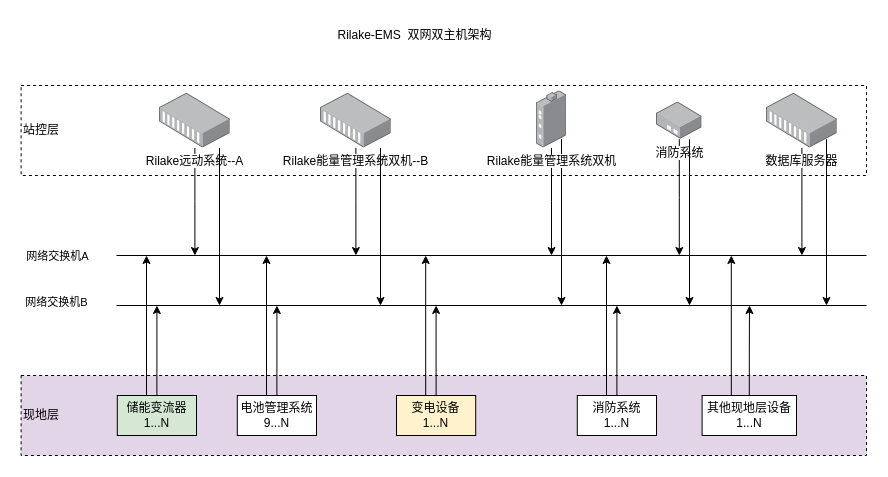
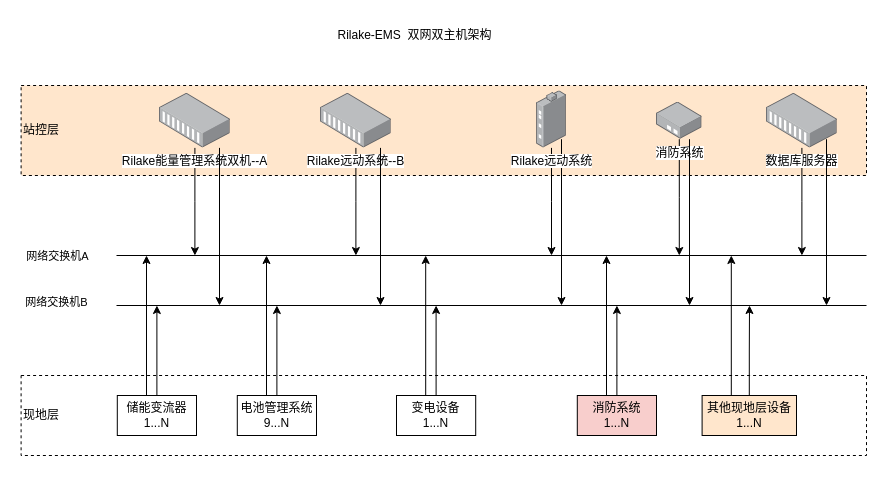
- <mxCell id="3" value="站控层" style="rounded=0;whiteSpace=wrap;html=1;align=left;dashed=1;" vertex="1" parent="1"><mxGeometry x="20.6" y="85" width="845.4" height="90" as="geometry" /></mxCell>
+ <mxCell id="3" value="站控层" style="rounded=0;whiteSpace=wrap;html=1;align=left;dashed=1;fillColor=#ffe6cc;" vertex="1" parent="1"><mxGeometry x="20.6" y="85" width="845.4" height="90" as="geometry" /></mxCell>
- <mxCell id="7" value="Rilake远动系统--A" style="image;points=[];aspect=fixed;html=1;align=center;shadow=0;dashed=0;image=img/lib/allied_telesis/media_converters/Media_Converter_Modular.svg;" vertex="1" parent="1"><mxGeometry x="159" y="92.8" width="70.8" height="54.6" as="geometry" /></mxCell>
+ <mxCell id="7" value="Rilake能量管理系统双机--A" style="image;points=[];aspect=fixed;html=1;align=center;shadow=0;dashed=0;image=img/lib/allied_telesis/media_converters/Media_Converter_Modular.svg;" vertex="1" parent="1"><mxGeometry x="159" y="92.8" width="70.8" height="54.6" as="geometry" /></mxCell>
- <mxCell id="12" value="Rilake能量管理系统双机--B" style="image;points=[];aspect=fixed;html=1;align=center;shadow=0;dashed=0;image=img/lib/allied_telesis/media_converters/Media_Converter_Modular.svg;" vertex="1" parent="1"><mxGeometry x="320" y="92.8" width="70.8" height="54.6" as="geometry" /></mxCell>
+ <mxCell id="12" value="Rilake远动系统--B" style="image;points=[];aspect=fixed;html=1;align=center;shadow=0;dashed=0;image=img/lib/allied_telesis/media_converters/Media_Converter_Modular.svg;" vertex="1" parent="1"><mxGeometry x="320" y="92.8" width="70.8" height="54.6" as="geometry" /></mxCell>
- <mxCell id="20" value="Rilake能量管理系统双机" style="image;points=[];aspect=fixed;html=1;align=center;shadow=0;dashed=0;image=img/lib/allied_telesis/media_converters/Industrial_Media_Converter.svg;" vertex="1" parent="1"><mxGeometry x="536" y="90.4" width="30" height="57" as="geometry" /></mxCell>
+ <mxCell id="20" value="Rilake远动系统" style="image;points=[];aspect=fixed;html=1;align=center;shadow=0;dashed=0;image=img/lib/allied_telesis/media_converters/Industrial_Media_Converter.svg;" vertex="1" parent="1"><mxGeometry x="536" y="90.4" width="30" height="57" as="geometry" /></mxCell>
- <mxCell id="2" value="现地层" style="rounded=0;whiteSpace=wrap;html=1;align=left;dashed=1;fillColor=#e1d5e7;" vertex="1" parent="1"><mxGeometry x="20.6" y="375" width="845.4" height="80" as="geometry" /></mxCell>
+ <mxCell id="2" value="现地层" style="rounded=0;whiteSpace=wrap;html=1;align=left;dashed=1;" vertex="1" parent="1"><mxGeometry x="20.6" y="375" width="845.4" height="80" as="geometry" /></mxCell>
- <mxCell id="24" value="储能变流器1...N" style="rounded=0;whiteSpace=wrap;html=1;fillColor=#d5e8d4;" vertex="1" parent="1"><mxGeometry x="116.8" y="395" width="79.2" height="40" as="geometry" /></mxCell>
+ <mxCell id="24" value="储能变流器1...N" style="rounded=0;whiteSpace=wrap;html=1;" vertex="1" parent="1"><mxGeometry x="116.8" y="395" width="79.2" height="40" as="geometry" /></mxCell>
- <mxCell id="30" value="变电设备&lt;br&gt;1...N" style="rounded=0;whiteSpace=wrap;html=1;fillColor=#fff2cc;" vertex="1" parent="1"><mxGeometry x="396" y="395" width="79.2" height="40" as="geometry" /></mxCell>
+ <mxCell id="30" value="变电设备&lt;br&gt;1...N" style="rounded=0;whiteSpace=wrap;html=1;" vertex="1" parent="1"><mxGeometry x="396" y="395" width="79.2" height="40" as="geometry" /></mxCell>
- <mxCell id="33" value="消防系统&lt;br&gt;1...N" style="rounded=0;whiteSpace=wrap;html=1;" vertex="1" parent="1"><mxGeometry x="576.8" y="395" width="79.2" height="40" as="geometry" /></mxCell>
+ <mxCell id="33" value="消防系统&lt;br&gt;1...N" style="rounded=0;whiteSpace=wrap;html=1;fillColor=#f8cecc;" vertex="1" parent="1"><mxGeometry x="576.8" y="395" width="79.2" height="40" as="geometry" /></mxCell>
- <mxCell id="36" value="其他现地层设备&lt;br&gt;1...N" style="rounded=0;whiteSpace=wrap;html=1;" vertex="1" parent="1"><mxGeometry x="701.6" y="395" width="94.4" height="40" as="geometry" /></mxCell>
+ <mxCell id="36" value="其他现地层设备&lt;br&gt;1...N" style="rounded=0;whiteSpace=wrap;html=1;fillColor=#ffe6cc;" vertex="1" parent="1"><mxGeometry x="701.6" y="395" width="94.4" height="40" as="geometry" /></mxCell>
